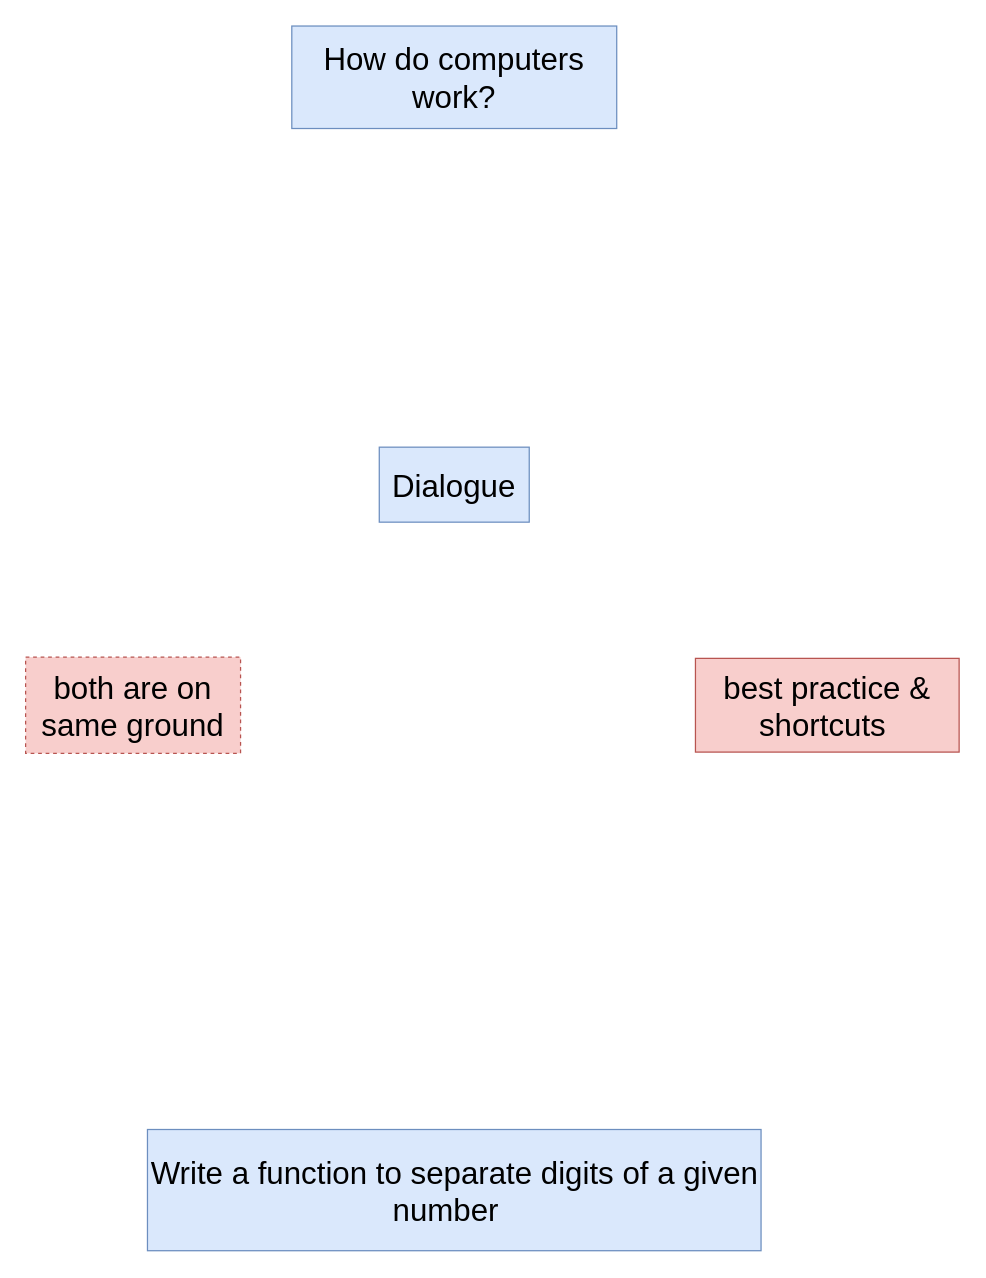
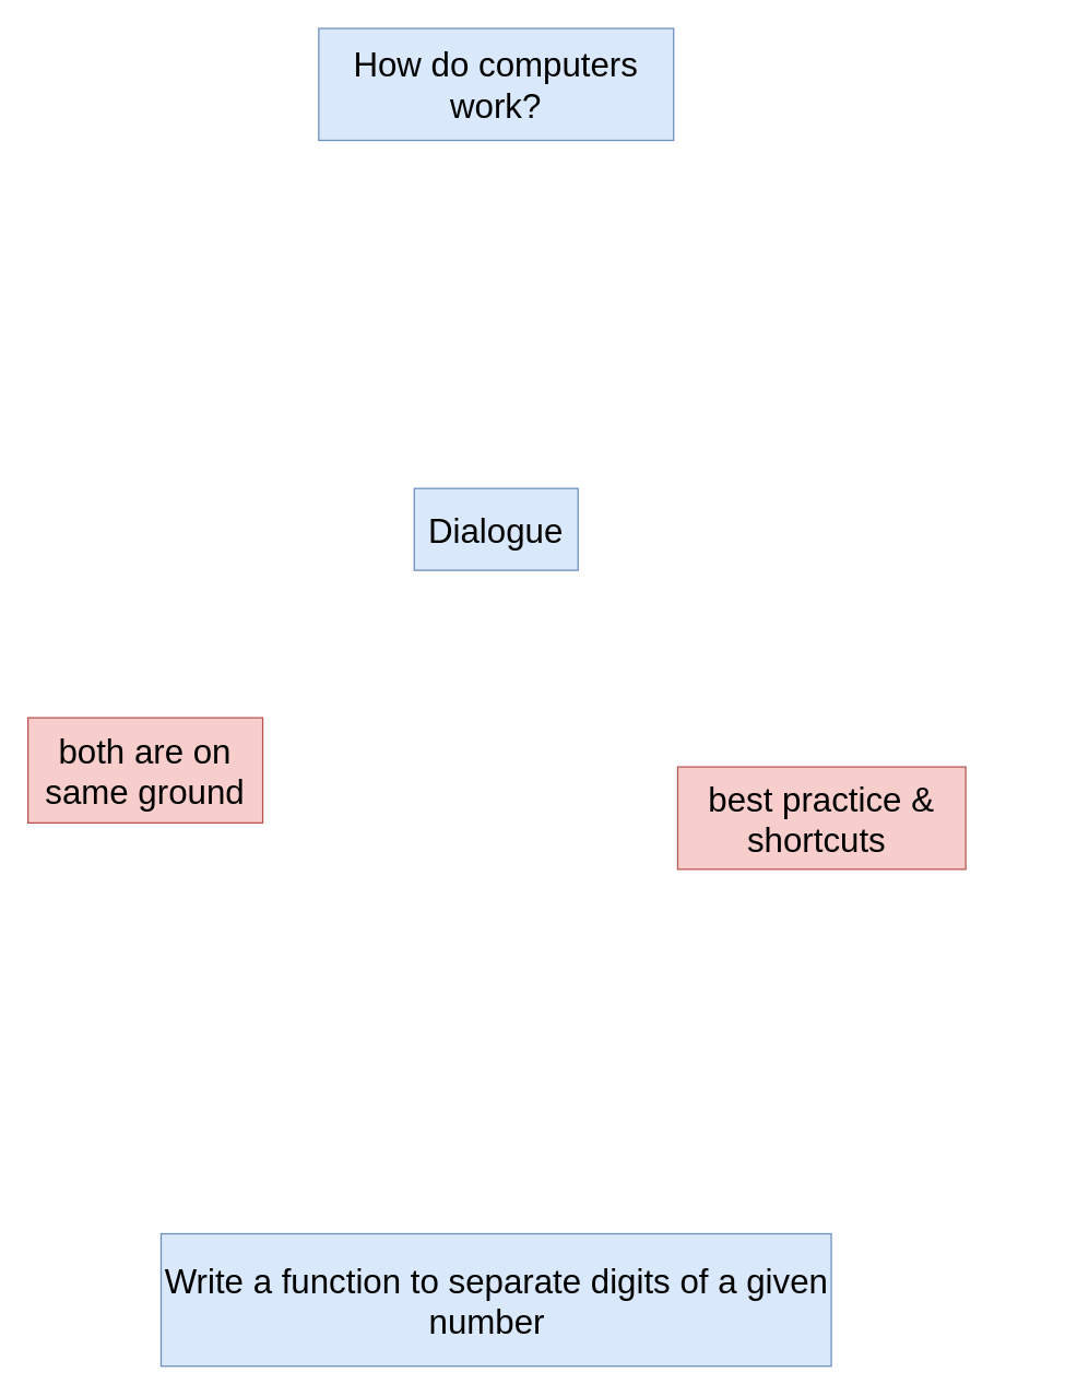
- <mxCell id="4" value="both are on same ground" style="rounded=0;whiteSpace=wrap;html=1;sketch=0;fontSize=25;fillColor=#f8cecc;strokeColor=#b85450;dashed=1;" vertex="1" parent="1"><mxGeometry x="20" y="525" width="172" height="77" as="geometry" /></mxCell>
+ <mxCell id="4" value="both are on same ground" style="rounded=0;whiteSpace=wrap;html=1;sketch=0;fontSize=25;fillColor=#f8cecc;strokeColor=#b85450;" vertex="1" parent="1"><mxGeometry x="20" y="525" width="172" height="77" as="geometry" /></mxCell>
- <mxCell id="6" value="best practice &amp;amp; shortcuts&amp;nbsp;" style="rounded=0;whiteSpace=wrap;html=1;sketch=0;fontSize=25;fillColor=#f8cecc;strokeColor=#b85450;" vertex="1" parent="1"><mxGeometry x="556" y="526" width="211" height="75" as="geometry" /></mxCell>
+ <mxCell id="6" value="best practice &amp;amp; shortcuts&amp;nbsp;" style="rounded=0;whiteSpace=wrap;html=1;sketch=0;fontSize=25;fillColor=#f8cecc;strokeColor=#b85450;" vertex="1" parent="1"><mxGeometry x="496" y="561" width="211" height="75" as="geometry" /></mxCell>
